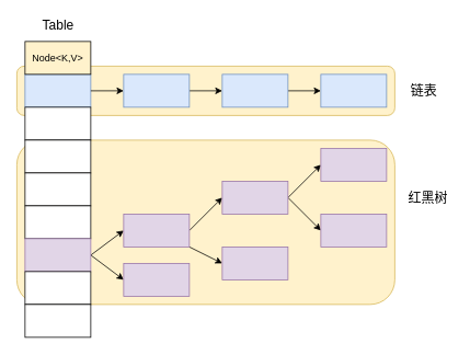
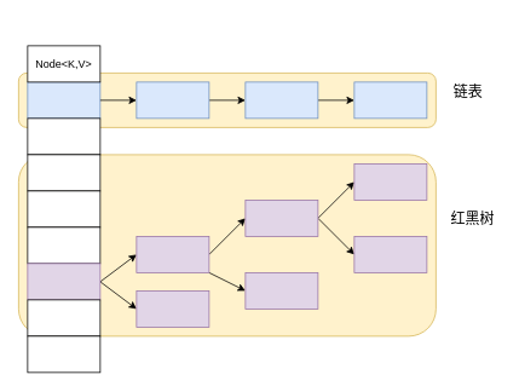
- <mxCell id="29" value="&lt;font style=&quot;font-size: 16px&quot;&gt;Table&lt;/font&gt;" style="text;html=1;align=center;verticalAlign=middle;resizable=0;points=[];autosize=1;strokeColor=none;fillColor=none;" vertex="1" parent="1"><mxGeometry x="45" y="20" width="50" height="20" as="geometry" /></mxCell>
- <mxCell id="32" value="&lt;span&gt;Node&amp;lt;K,V&amp;gt;&lt;/span&gt;" style="rounded=0;whiteSpace=wrap;html=1;fillColor=#fff2cc;" vertex="1" parent="1"><mxGeometry x="30" y="50" width="80" height="40" as="geometry" /></mxCell>
+ <mxCell id="32" value="&lt;span&gt;Node&amp;lt;K,V&amp;gt;&lt;/span&gt;" style="rounded=0;whiteSpace=wrap;html=1;" vertex="1" parent="1"><mxGeometry x="30" y="50" width="80" height="40" as="geometry" /></mxCell>
- <mxCell id="30" value="链表" style="text;html=1;align=center;verticalAlign=middle;resizable=0;points=[];autosize=1;strokeColor=none;fillColor=none;fontSize=16;" vertex="1" parent="1"><mxGeometry x="490" y="100" width="50" height="20" as="geometry" /></mxCell>
+ <mxCell id="30" value="链表" style="text;html=1;align=center;verticalAlign=middle;resizable=0;points=[];autosize=1;strokeColor=none;fillColor=none;fontSize=16;" vertex="1" parent="1"><mxGeometry x="490" y="90" width="50" height="20" as="geometry" /></mxCell>
